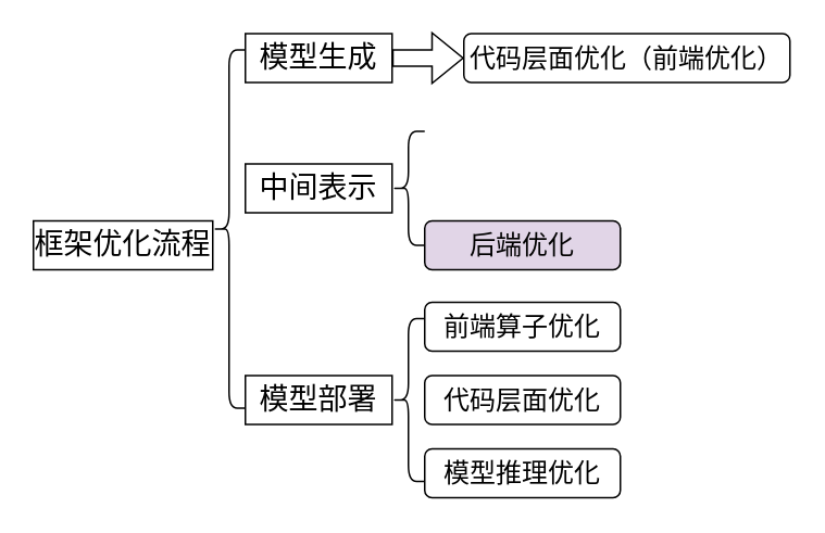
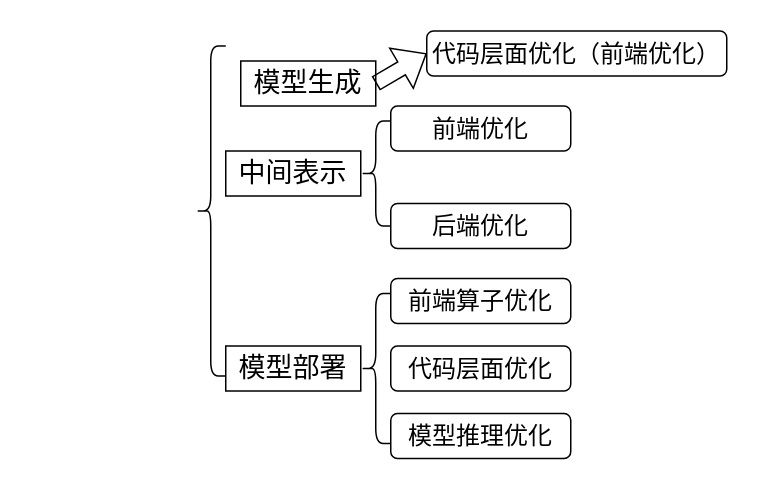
- <mxCell id="4" value="&lt;span style=&quot;font-size: 18px;&quot;&gt;模型生成&lt;/span&gt;" style="rounded=0;whiteSpace=wrap;html=1;" vertex="1" parent="1"><mxGeometry x="150" y="20" width="90" height="30" as="geometry" /></mxCell>
+ <mxCell id="4" value="&lt;span style=&quot;font-size: 18px;&quot;&gt;模型生成&lt;/span&gt;" style="rounded=0;whiteSpace=wrap;html=1;" vertex="1" parent="1"><mxGeometry x="160" y="40" width="90" height="30" as="geometry" /></mxCell>
+ <mxCell id="8" value="&lt;font style=&quot;font-size: 16px;&quot;&gt;前端优化&lt;/font&gt;" style="rounded=1;whiteSpace=wrap;html=1;" vertex="1" parent="1"><mxGeometry x="260" y="70" width="120" height="30" as="geometry" /></mxCell>
- <mxCell id="2" value="&lt;span style=&quot;font-size: 18px;&quot;&gt;框架优化流程&lt;/span&gt;" style="rounded=0;whiteSpace=wrap;html=1;" vertex="1" parent="1"><mxGeometry x="20" y="135" width="110" height="30" as="geometry" /></mxCell>
- <mxCell id="10" value="&lt;font style=&quot;font-size: 16px;&quot;&gt;后端优化&lt;/font&gt;" style="rounded=1;whiteSpace=wrap;html=1;fillColor=#e1d5e7;" vertex="1" parent="1"><mxGeometry x="260" y="135" width="120" height="30" as="geometry" /></mxCell>
+ <mxCell id="10" value="&lt;font style=&quot;font-size: 16px;&quot;&gt;后端优化&lt;/font&gt;" style="rounded=1;whiteSpace=wrap;html=1;" vertex="1" parent="1"><mxGeometry x="260" y="135" width="120" height="30" as="geometry" /></mxCell>
